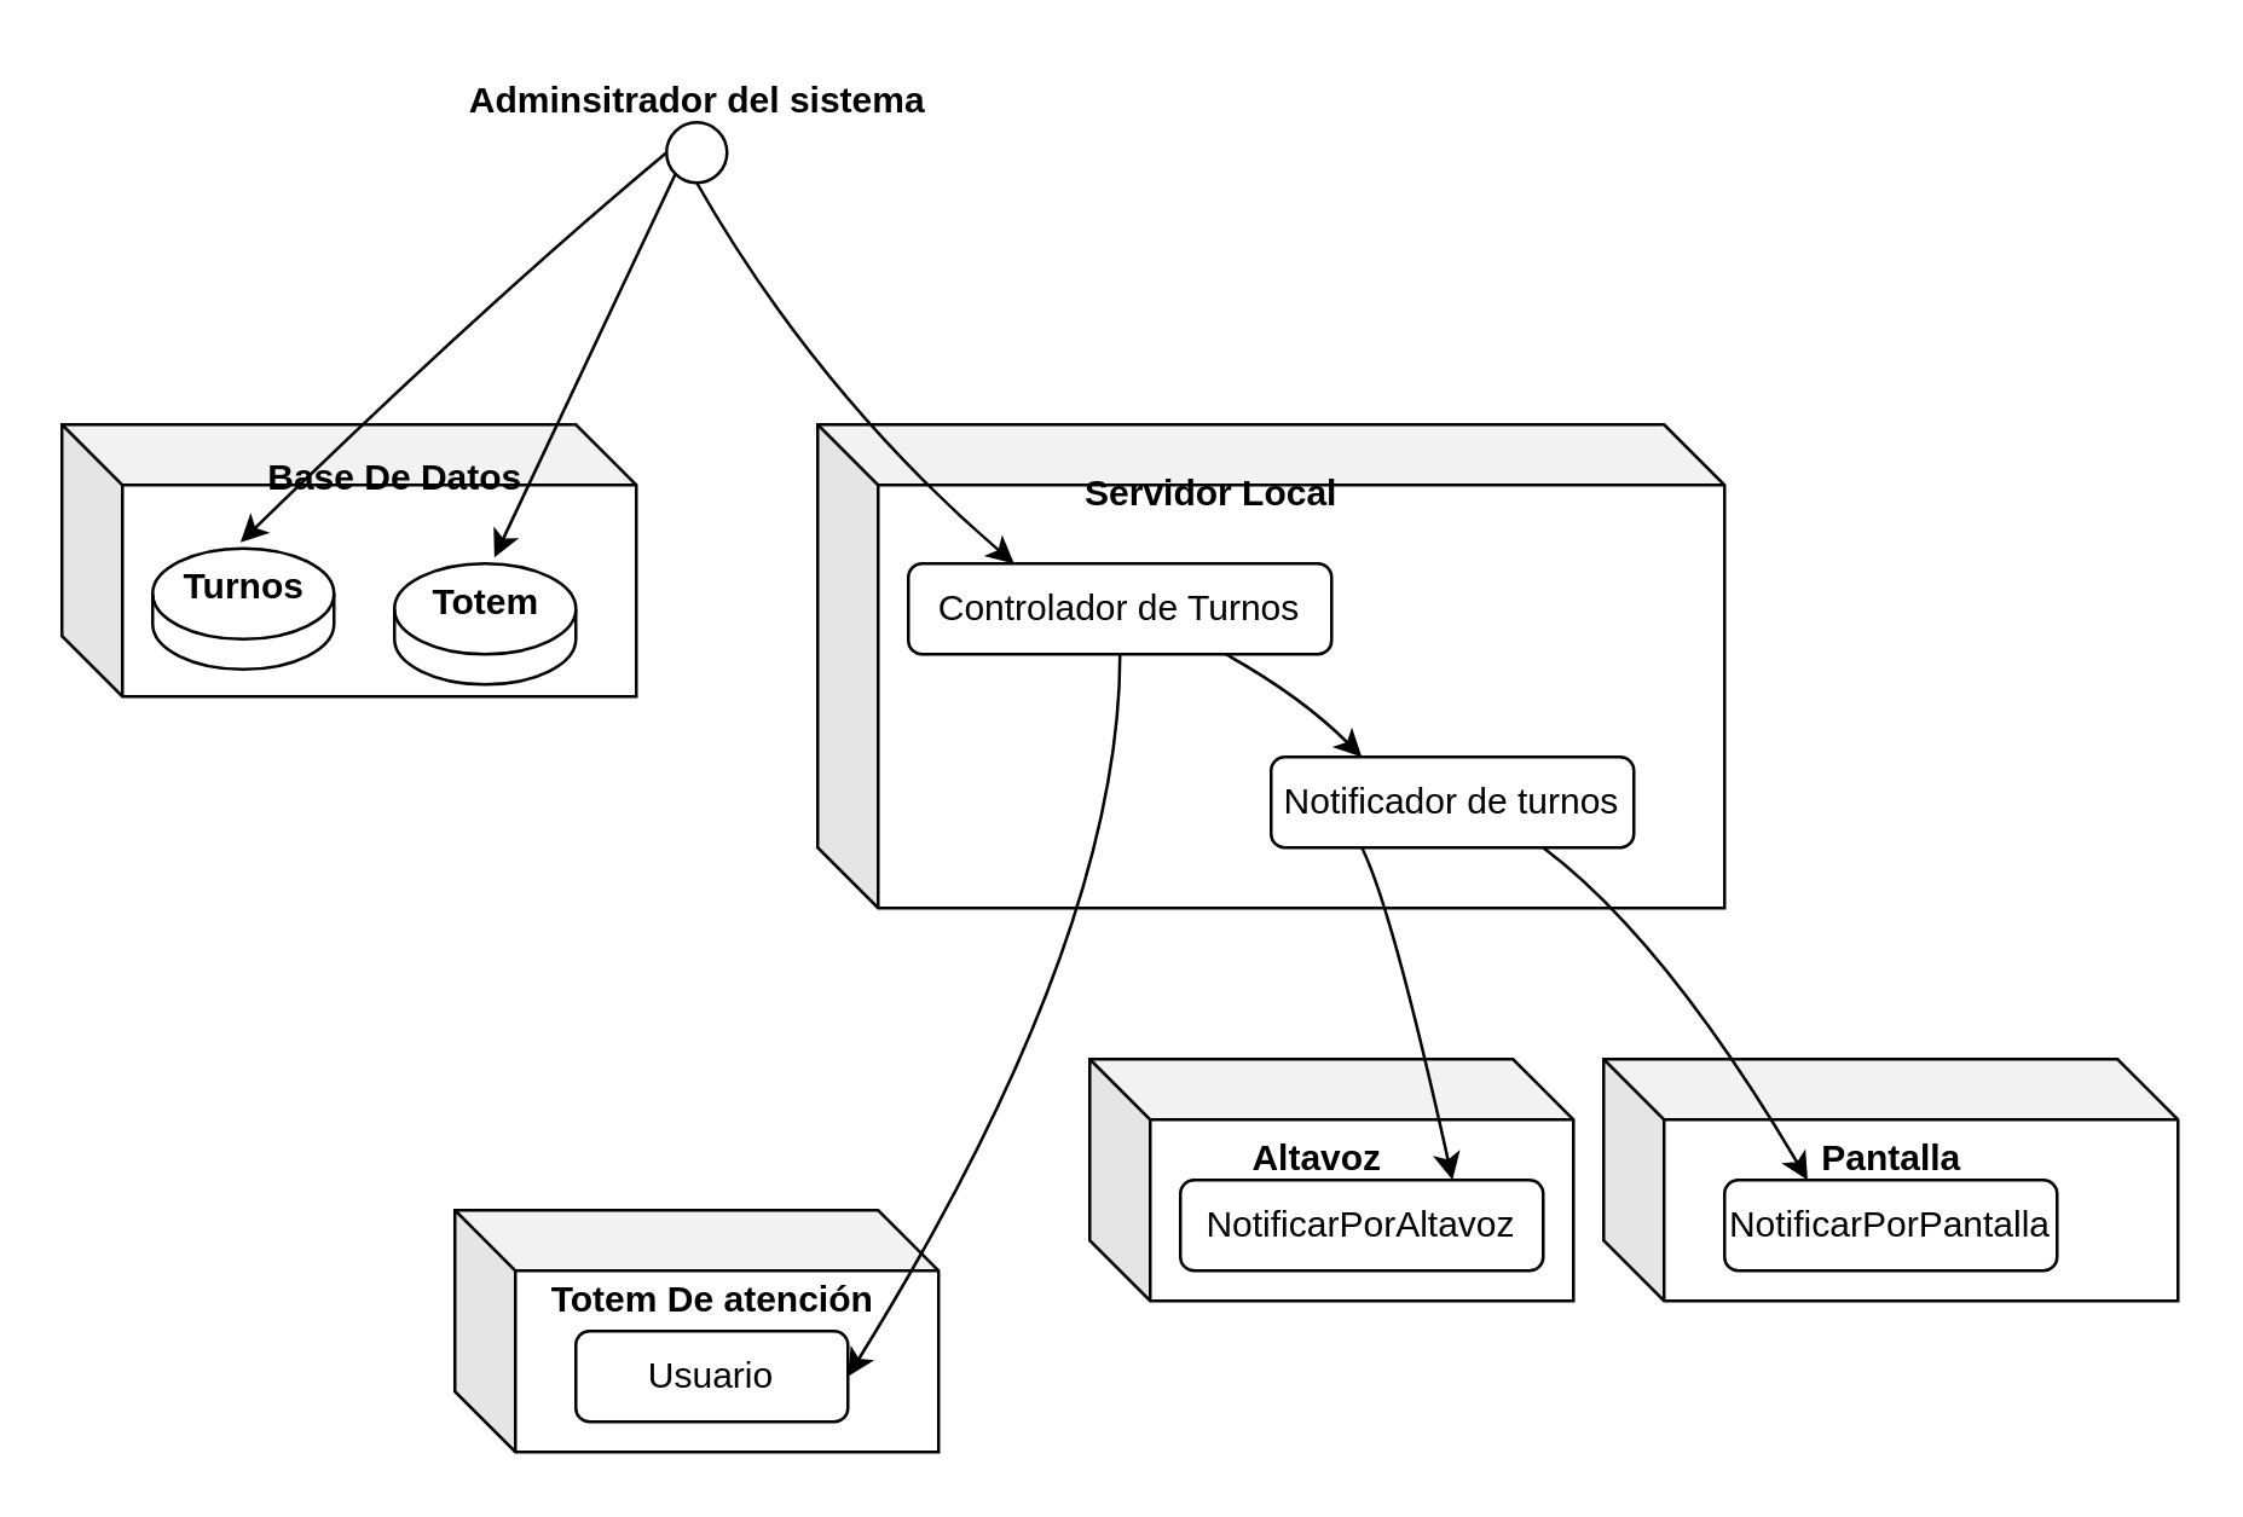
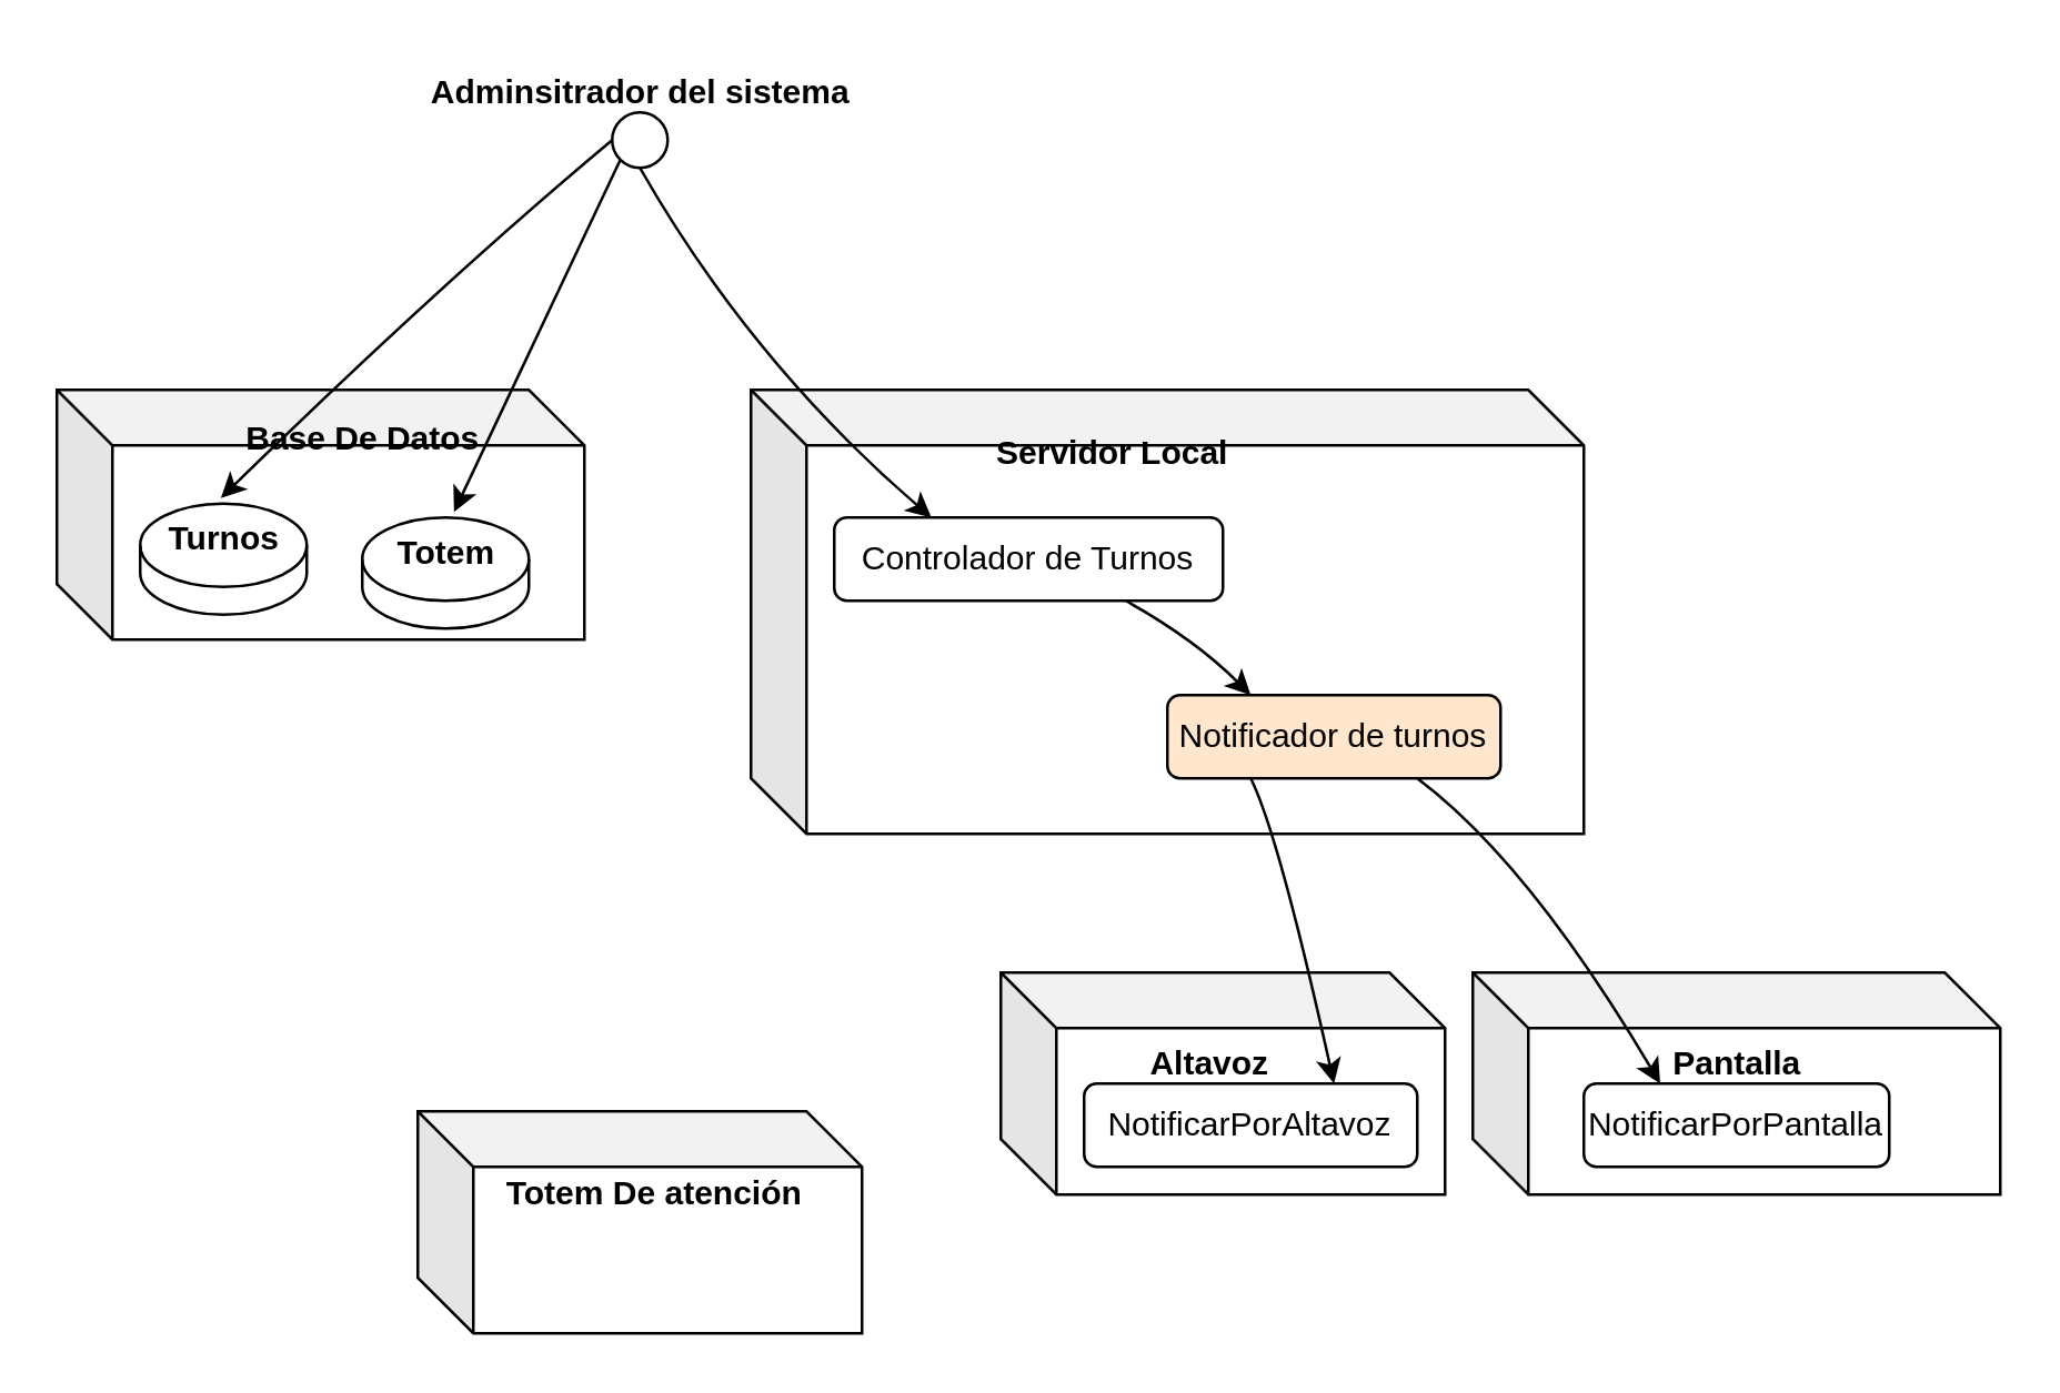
- <mxCell id="19" value="Notificador de turnos" style="rounded=1;whiteSpace=wrap;html=1;" vertex="1" parent="1"><mxGeometry x="420" y="250" width="120" height="30" as="geometry" /></mxCell>
+ <mxCell id="19" value="Notificador de turnos" style="rounded=1;whiteSpace=wrap;html=1;fillColor=#ffe6cc;" vertex="1" parent="1"><mxGeometry x="420" y="250" width="120" height="30" as="geometry" /></mxCell>
- <mxCell id="11" value="" style="curved=1;endArrow=classic;html=1;rounded=0;exitX=0.5;exitY=1;exitDx=0;exitDy=0;entryX=1;entryY=0.5;entryDx=0;entryDy=0;" edge="1" parent="1" source="12" target="13"><mxGeometry width="50" height="50" relative="1" as="geometry"><mxPoint x="380" y="470" as="sourcePoint" /><mxPoint x="300" y="310" as="targetPoint" /><Array as="points"><mxPoint x="370" y="310" /></Array></mxGeometry></mxCell>
- <mxCell id="13" value="Usuario" style="rounded=1;whiteSpace=wrap;html=1;" vertex="1" parent="1"><mxGeometry x="190" y="440" width="90" height="30" as="geometry" /></mxCell>
